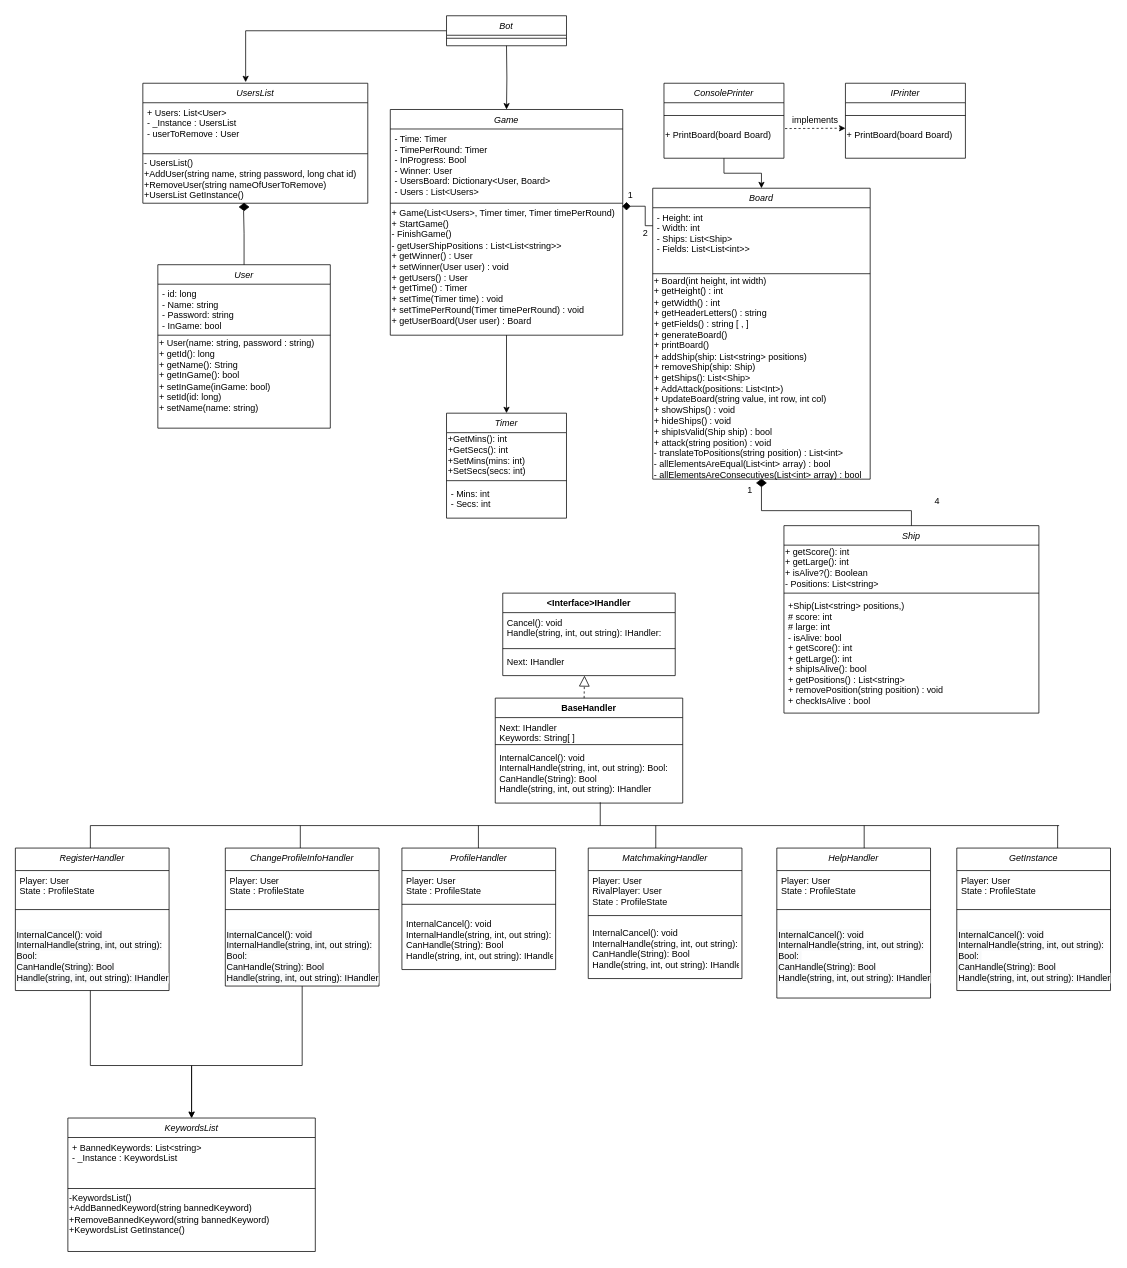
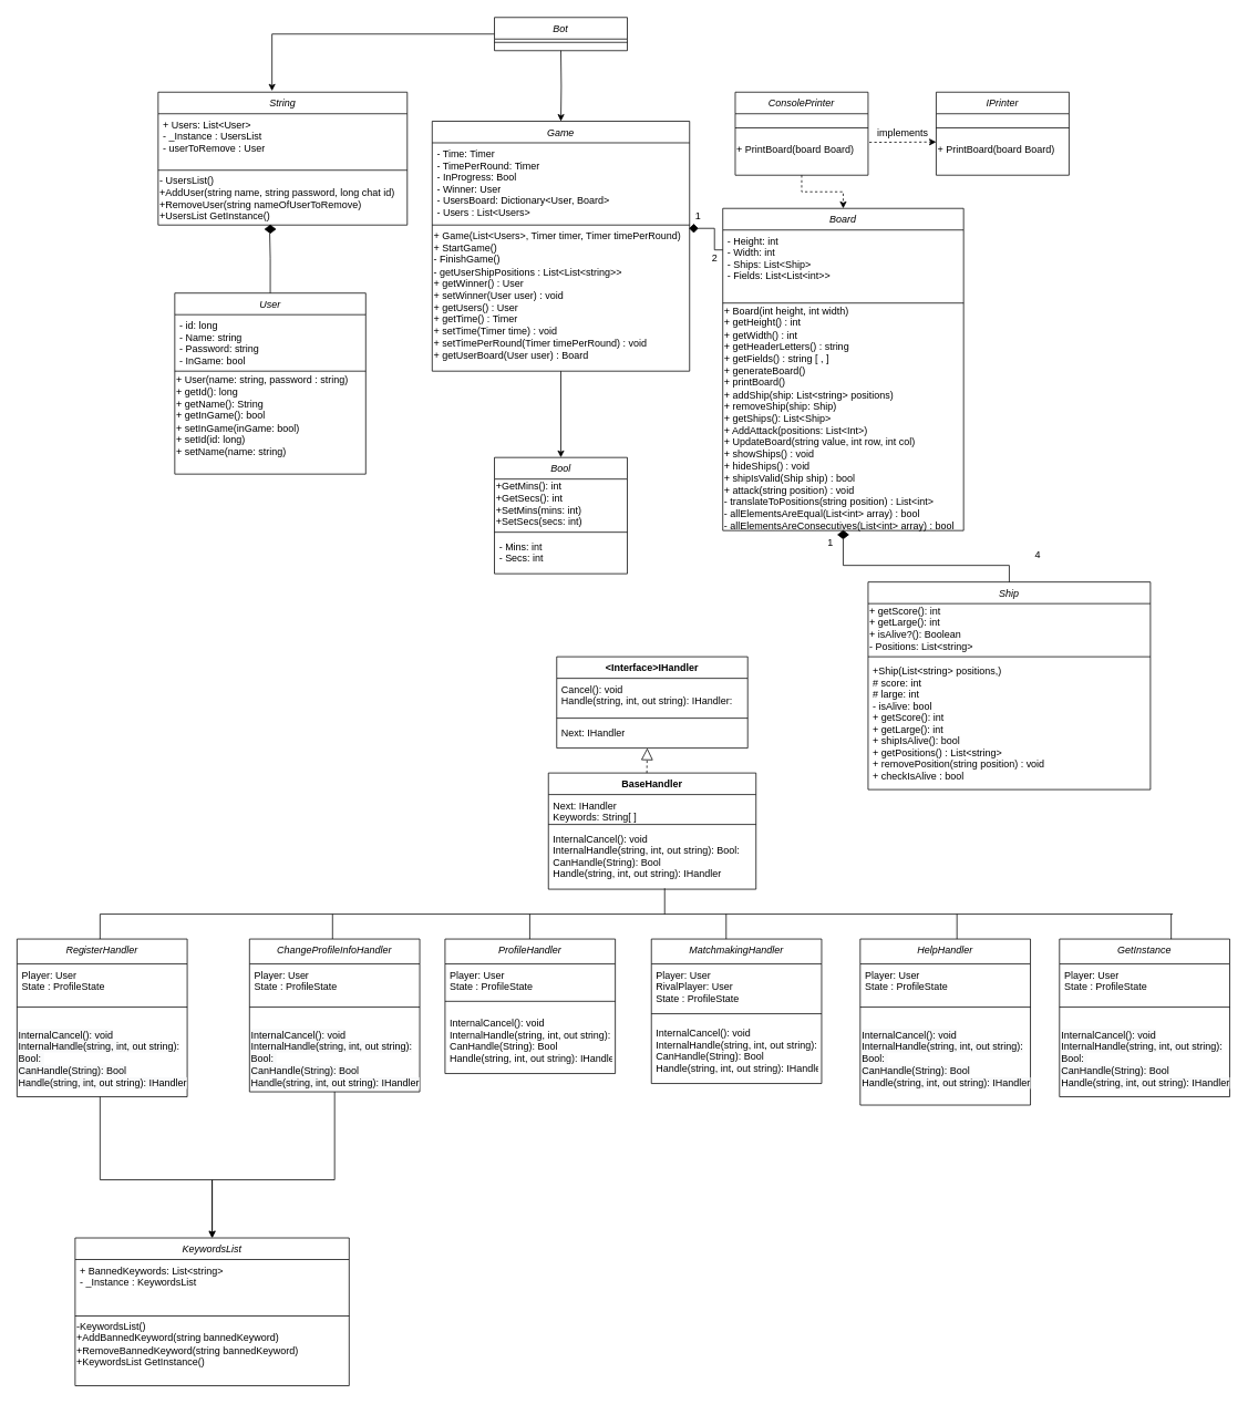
- <mxCell id="86" value="UsersList" style="swimlane;fontStyle=2;align=center;verticalAlign=top;childLayout=stackLayout;horizontal=1;startSize=26;horizontalStack=0;resizeParent=1;resizeLast=0;collapsible=1;marginBottom=0;rounded=0;shadow=0;strokeWidth=1;" vertex="1" parent="1"><mxGeometry x="190" y="110" width="300" height="160" as="geometry"><mxRectangle x="230" y="140" width="160" height="26" as="alternateBounds" /></mxGeometry></mxCell>
+ <mxCell id="86" value="String" style="swimlane;fontStyle=2;align=center;verticalAlign=top;childLayout=stackLayout;horizontal=1;startSize=26;horizontalStack=0;resizeParent=1;resizeLast=0;collapsible=1;marginBottom=0;rounded=0;shadow=0;strokeWidth=1;" vertex="1" parent="1"><mxGeometry x="190" y="110" width="300" height="160" as="geometry"><mxRectangle x="230" y="140" width="160" height="26" as="alternateBounds" /></mxGeometry></mxCell>
- <mxCell id="25" style="edgeStyle=orthogonalEdgeStyle;rounded=0;orthogonalLoop=1;jettySize=auto;html=1;entryX=0.5;entryY=0;entryDx=0;entryDy=0;exitX=0.5;exitY=1;exitDx=0;exitDy=0;" parent="1" source="22" target="10" edge="1"><mxGeometry relative="1" as="geometry"><mxPoint x="930" y="220" as="sourcePoint" /></mxGeometry></mxCell>
+ <mxCell id="25" style="edgeStyle=orthogonalEdgeStyle;rounded=0;orthogonalLoop=1;jettySize=auto;html=1;entryX=0.5;entryY=0;entryDx=0;entryDy=0;exitX=0.5;exitY=1;exitDx=0;exitDy=0;dashed=1;" parent="1" source="22" target="10" edge="1"><mxGeometry relative="1" as="geometry"><mxPoint x="930" y="220" as="sourcePoint" /></mxGeometry></mxCell>
- <mxCell id="38" value="Timer" style="swimlane;fontStyle=2;align=center;verticalAlign=top;childLayout=stackLayout;horizontal=1;startSize=26;horizontalStack=0;resizeParent=1;resizeLast=0;collapsible=1;marginBottom=0;rounded=0;shadow=0;strokeWidth=1;" parent="1" vertex="1"><mxGeometry x="595" y="550" width="160" height="140" as="geometry"><mxRectangle x="230" y="140" width="160" height="26" as="alternateBounds" /></mxGeometry></mxCell>
+ <mxCell id="38" value="Bool" style="swimlane;fontStyle=2;align=center;verticalAlign=top;childLayout=stackLayout;horizontal=1;startSize=26;horizontalStack=0;resizeParent=1;resizeLast=0;collapsible=1;marginBottom=0;rounded=0;shadow=0;strokeWidth=1;" parent="1" vertex="1"><mxGeometry x="595" y="550" width="160" height="140" as="geometry"><mxRectangle x="230" y="140" width="160" height="26" as="alternateBounds" /></mxGeometry></mxCell>
